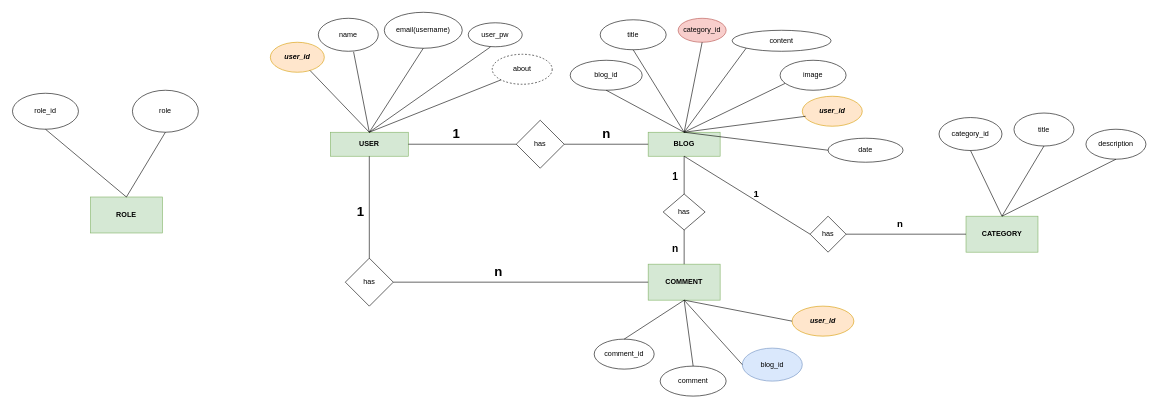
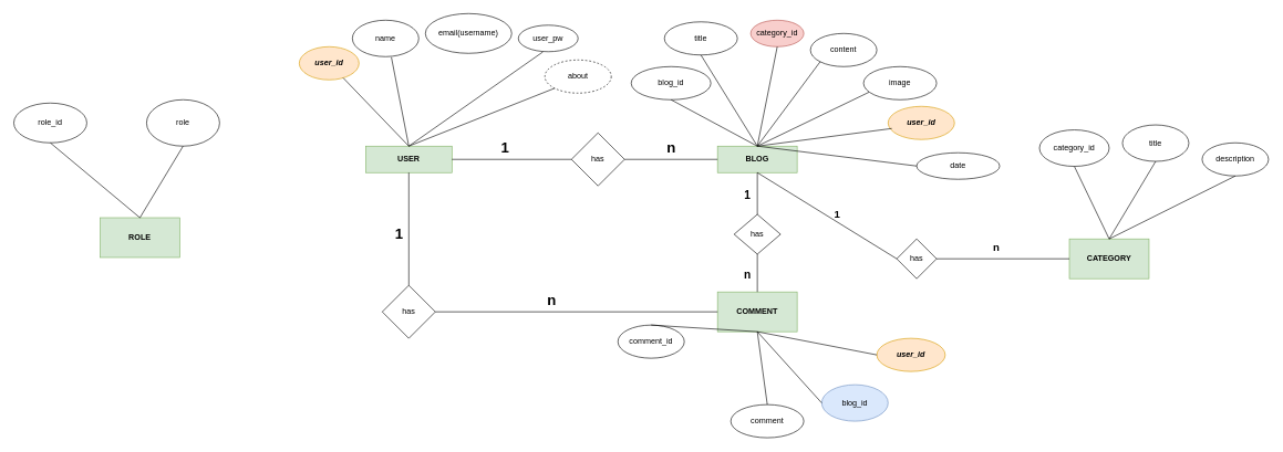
- <mxCell id="17" value="content" style="ellipse;whiteSpace=wrap;html=1;" parent="1" vertex="1"><mxGeometry x="1220" y="50" width="165" height="35" as="geometry" /></mxCell>
+ <mxCell id="17" value="content" style="ellipse;whiteSpace=wrap;html=1;" parent="1" vertex="1"><mxGeometry x="1220" y="50" width="100" height="50" as="geometry" /></mxCell>
- <mxCell id="8" value="" style="endArrow=none;html=1;rounded=0;entryX=0.5;entryY=1;entryDx=0;entryDy=0;exitX=0.5;exitY=0;exitDx=0;exitDy=0;" parent="1" source="2" target="7" edge="1"><mxGeometry width="50" height="50" relative="1" as="geometry"><mxPoint x="900" y="300" as="sourcePoint" /><mxPoint x="950" y="250" as="targetPoint" /></mxGeometry></mxCell>
- <mxCell id="32" value="comment_id" style="ellipse;whiteSpace=wrap;html=1;" parent="1" vertex="1"><mxGeometry x="990" y="565" width="100" height="50" as="geometry" /></mxCell>
+ <mxCell id="32" value="comment_id" style="ellipse;whiteSpace=wrap;html=1;" parent="1" vertex="1"><mxGeometry x="930" y="490" width="100" height="50" as="geometry" /></mxCell>
